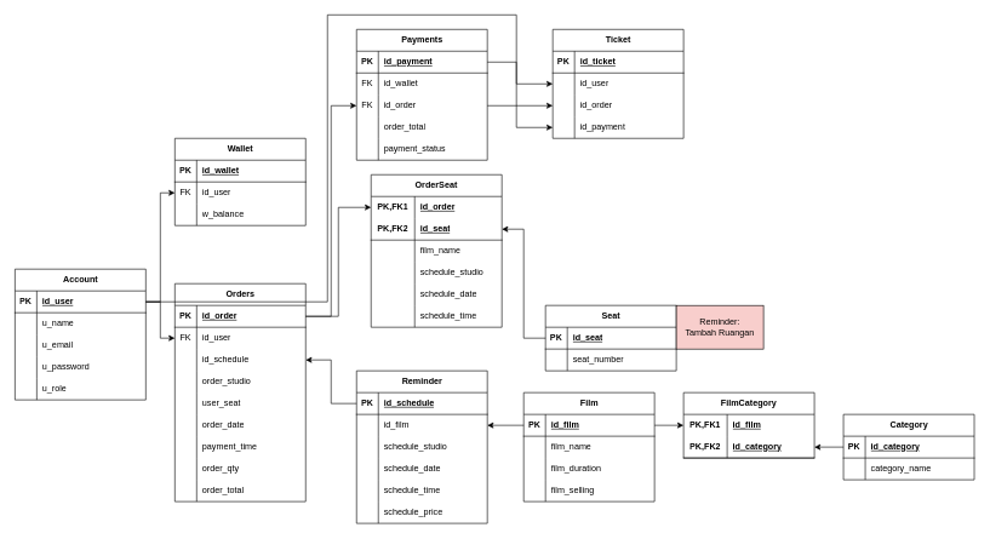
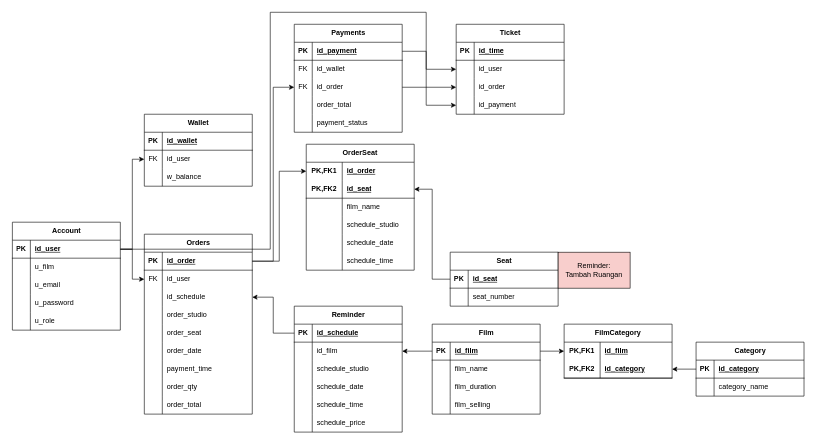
- <mxCell id="138" value="id_ticket" style="shape=partialRectangle;connectable=0;fillColor=none;top=0;left=0;bottom=0;right=0;align=left;spacingLeft=6;fontStyle=5;overflow=hidden;whiteSpace=wrap;html=1;" parent="136" vertex="1"><mxGeometry x="30" width="150" height="30" as="geometry"><mxRectangle width="150" height="30" as="alternateBounds" /></mxGeometry></mxCell>
+ <mxCell id="138" value="id_time" style="shape=partialRectangle;connectable=0;fillColor=none;top=0;left=0;bottom=0;right=0;align=left;spacingLeft=6;fontStyle=5;overflow=hidden;whiteSpace=wrap;html=1;" parent="136" vertex="1"><mxGeometry x="30" width="150" height="30" as="geometry"><mxRectangle width="150" height="30" as="alternateBounds" /></mxGeometry></mxCell>
- <mxCell id="8" value="u_name" style="shape=partialRectangle;connectable=0;fillColor=none;top=0;left=0;bottom=0;right=0;align=left;spacingLeft=6;overflow=hidden;whiteSpace=wrap;html=1;" parent="6" vertex="1"><mxGeometry x="30" width="150" height="30" as="geometry"><mxRectangle width="150" height="30" as="alternateBounds" /></mxGeometry></mxCell>
+ <mxCell id="8" value="u_film" style="shape=partialRectangle;connectable=0;fillColor=none;top=0;left=0;bottom=0;right=0;align=left;spacingLeft=6;overflow=hidden;whiteSpace=wrap;html=1;" parent="6" vertex="1"><mxGeometry x="30" width="150" height="30" as="geometry"><mxRectangle width="150" height="30" as="alternateBounds" /></mxGeometry></mxCell>
- <mxCell id="72" value="user_seat" style="shape=partialRectangle;connectable=0;fillColor=none;top=0;left=0;bottom=0;right=0;align=left;spacingLeft=6;overflow=hidden;whiteSpace=wrap;html=1;" parent="70" vertex="1"><mxGeometry x="30" width="150" height="30" as="geometry"><mxRectangle width="150" height="30" as="alternateBounds" /></mxGeometry></mxCell>
+ <mxCell id="72" value="order_seat" style="shape=partialRectangle;connectable=0;fillColor=none;top=0;left=0;bottom=0;right=0;align=left;spacingLeft=6;overflow=hidden;whiteSpace=wrap;html=1;" parent="70" vertex="1"><mxGeometry x="30" width="150" height="30" as="geometry"><mxRectangle width="150" height="30" as="alternateBounds" /></mxGeometry></mxCell>
